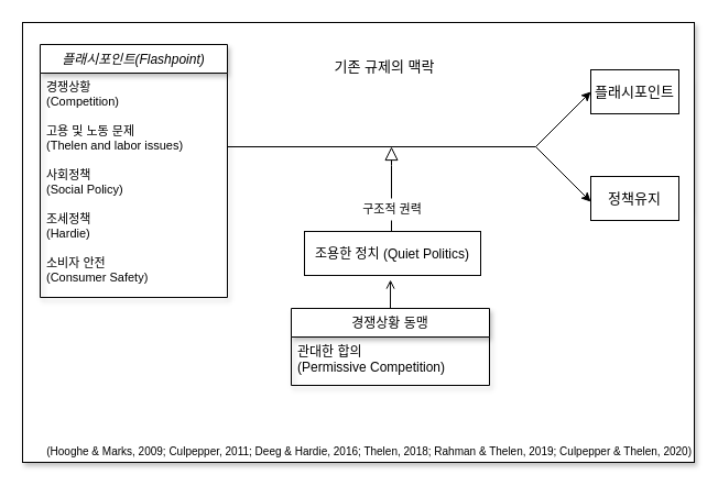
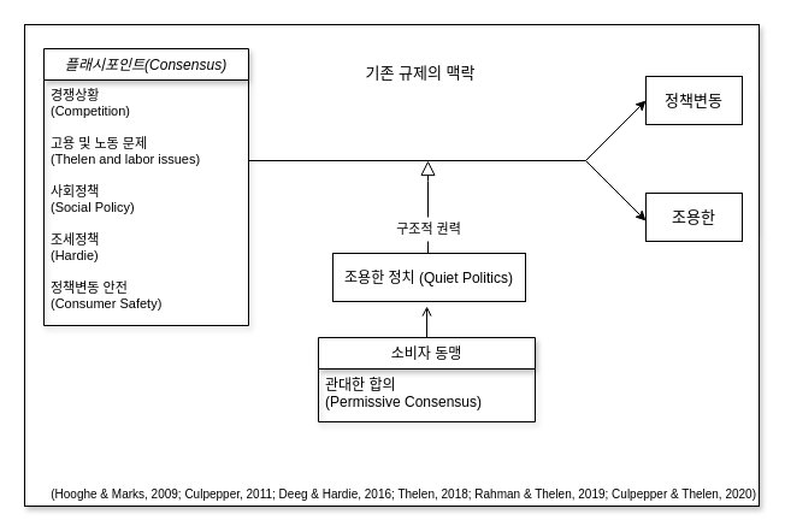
- <mxCell id="4" value="플래시포인트(Flashpoint)" style="swimlane;fontStyle=2;align=center;verticalAlign=top;childLayout=stackLayout;horizontal=1;startSize=26;horizontalStack=0;resizeParent=1;resizeLast=0;collapsible=1;marginBottom=0;rounded=0;shadow=1;strokeWidth=1;" parent="1" vertex="1"><mxGeometry x="36" y="40" width="170" height="230" as="geometry"><mxRectangle x="230" y="140" width="160" height="26" as="alternateBounds" /></mxGeometry></mxCell>
+ <mxCell id="4" value="플래시포인트(Consensus)" style="swimlane;fontStyle=2;align=center;verticalAlign=top;childLayout=stackLayout;horizontal=1;startSize=26;horizontalStack=0;resizeParent=1;resizeLast=0;collapsible=1;marginBottom=0;rounded=0;shadow=1;strokeWidth=1;" parent="1" vertex="1"><mxGeometry x="36" y="40" width="170" height="230" as="geometry"><mxRectangle x="230" y="140" width="160" height="26" as="alternateBounds" /></mxGeometry></mxCell>
- <mxCell id="19" value="플래시포인트" style="text;html=1;align=center;verticalAlign=middle;whiteSpace=wrap;rounded=0;fontSize=13;strokeColor=#000000;fillColor=#ffffff;" parent="1" vertex="1"><mxGeometry x="536" y="63" width="80" height="40" as="geometry" /></mxCell>
+ <mxCell id="19" value="정책변동" style="text;html=1;align=center;verticalAlign=middle;whiteSpace=wrap;rounded=0;fontSize=13;strokeColor=#000000;fillColor=#ffffff;" parent="1" vertex="1"><mxGeometry x="536" y="63" width="80" height="40" as="geometry" /></mxCell>
- <mxCell id="20" value="정책유지" style="text;html=1;align=center;verticalAlign=middle;whiteSpace=wrap;rounded=0;fontSize=13;strokeColor=#000000;fillColor=#ffffff;" parent="1" vertex="1"><mxGeometry x="536" y="160" width="80" height="40" as="geometry" /></mxCell>
+ <mxCell id="20" value="조용한" style="text;html=1;align=center;verticalAlign=middle;whiteSpace=wrap;rounded=0;fontSize=13;strokeColor=#000000;fillColor=#ffffff;" parent="1" vertex="1"><mxGeometry x="536" y="160" width="80" height="40" as="geometry" /></mxCell>
- <mxCell id="9" value="소비자 안전&#10;(Consumer Safety)&#10;  " style="text;align=left;verticalAlign=top;spacingLeft=4;spacingRight=4;overflow=hidden;rotatable=0;points=[[0,0.5],[1,0.5]];portConstraint=eastwest;rounded=0;shadow=0;html=0;fontSize=11;" parent="4" vertex="1"><mxGeometry y="186" width="170" height="40" as="geometry" /></mxCell>
+ <mxCell id="9" value="정책변동 안전&#10;(Consumer Safety)&#10;  " style="text;align=left;verticalAlign=top;spacingLeft=4;spacingRight=4;overflow=hidden;rotatable=0;points=[[0,0.5],[1,0.5]];portConstraint=eastwest;rounded=0;shadow=0;html=0;fontSize=11;" parent="4" vertex="1"><mxGeometry y="186" width="170" height="40" as="geometry" /></mxCell>
- <mxCell id="14" value="경쟁상황 동맹" style="swimlane;fontStyle=0;align=center;verticalAlign=top;childLayout=stackLayout;horizontal=1;startSize=26;horizontalStack=0;resizeParent=1;resizeLast=0;collapsible=1;marginBottom=0;rounded=0;shadow=1;strokeWidth=1;" parent="1" vertex="1"><mxGeometry x="264" y="280" width="180" height="70" as="geometry"><mxRectangle x="340" y="380" width="170" height="26" as="alternateBounds" /></mxGeometry></mxCell>
+ <mxCell id="14" value="소비자 동맹" style="swimlane;fontStyle=0;align=center;verticalAlign=top;childLayout=stackLayout;horizontal=1;startSize=26;horizontalStack=0;resizeParent=1;resizeLast=0;collapsible=1;marginBottom=0;rounded=0;shadow=1;strokeWidth=1;" parent="1" vertex="1"><mxGeometry x="264" y="280" width="180" height="70" as="geometry"><mxRectangle x="340" y="380" width="170" height="26" as="alternateBounds" /></mxGeometry></mxCell>
- <mxCell id="15" value="관대한 합의&#10;(Permissive Competition)&#10;" style="text;align=left;verticalAlign=top;spacingLeft=4;spacingRight=4;overflow=hidden;rotatable=0;points=[[0,0.5],[1,0.5]];portConstraint=eastwest;" parent="14" vertex="1"><mxGeometry y="26" width="180" height="44" as="geometry" /></mxCell>
+ <mxCell id="15" value="관대한 합의&#10;(Permissive Consensus)&#10;" style="text;align=left;verticalAlign=top;spacingLeft=4;spacingRight=4;overflow=hidden;rotatable=0;points=[[0,0.5],[1,0.5]];portConstraint=eastwest;" parent="14" vertex="1"><mxGeometry y="26" width="180" height="44" as="geometry" /></mxCell>
